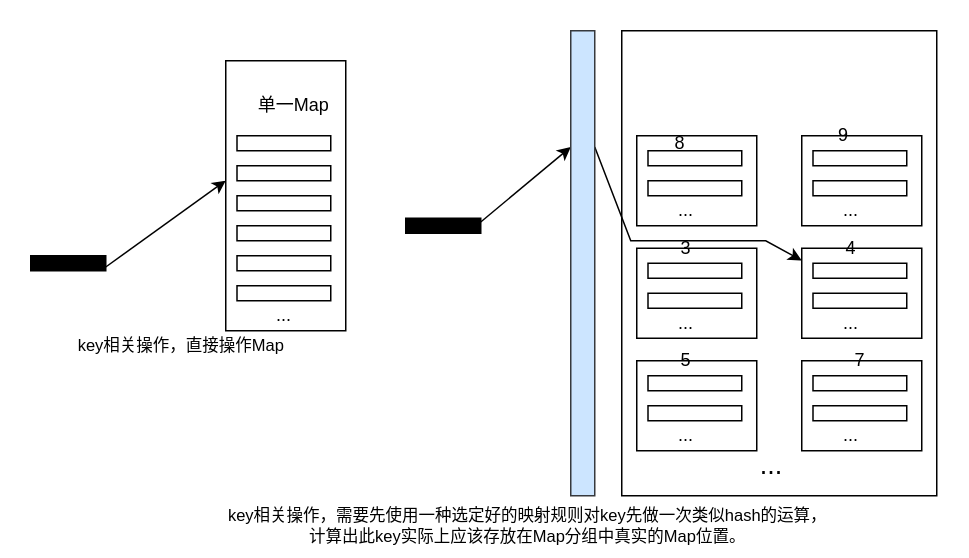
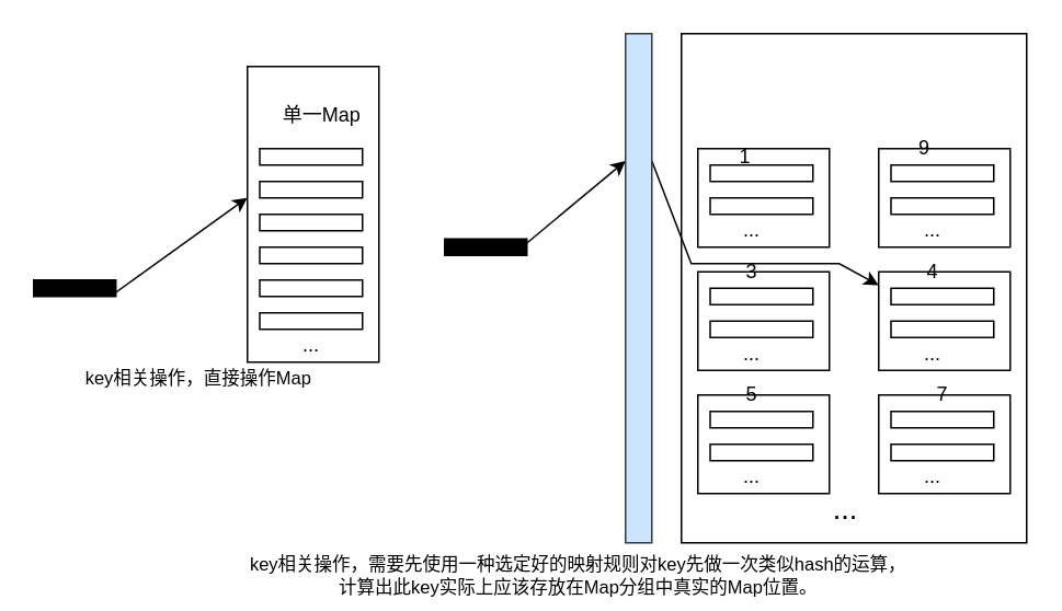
- <mxCell id="42" value="8" style="text;html=1;strokeColor=none;fillColor=none;align=center;verticalAlign=middle;whiteSpace=wrap;rounded=0;" vertex="1" parent="1"><mxGeometry x="432" y="80" width="42" height="30" as="geometry" /></mxCell>
+ <mxCell id="42" value="1" style="text;html=1;strokeColor=none;fillColor=none;align=center;verticalAlign=middle;whiteSpace=wrap;rounded=0;" vertex="1" parent="1"><mxGeometry x="432" y="80" width="42" height="30" as="geometry" /></mxCell>
